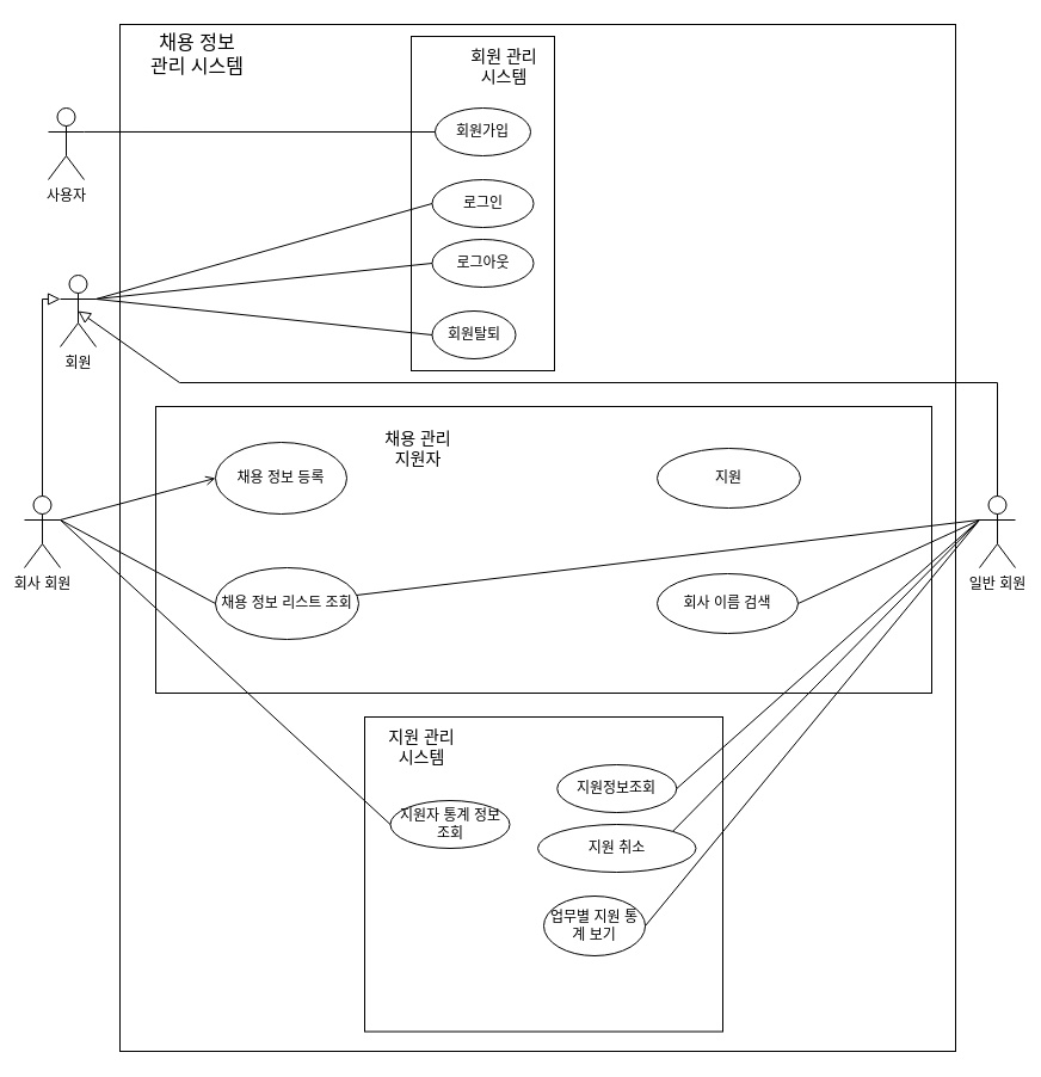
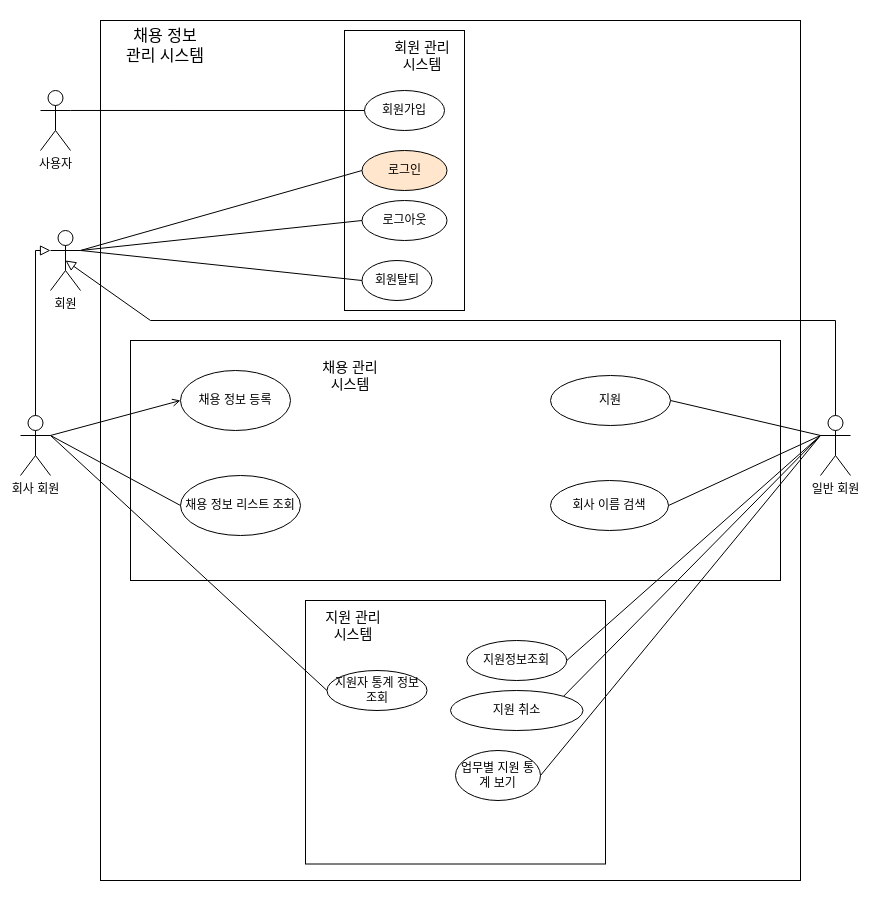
- <mxCell id="30" value="로그인" style="ellipse;whiteSpace=wrap;html=1;" parent="1" vertex="1"><mxGeometry x="361.5" y="150" width="85" height="40" as="geometry" /></mxCell>
+ <mxCell id="30" value="로그인" style="ellipse;whiteSpace=wrap;html=1;fillColor=#ffe6cc;" parent="1" vertex="1"><mxGeometry x="361.5" y="150" width="85" height="40" as="geometry" /></mxCell>
- <mxCell id="36" value="&lt;font style=&quot;font-size: 14px;&quot;&gt;채용 관리 &lt;br&gt;지원자&lt;/font&gt;" style="text;html=1;strokeColor=none;fillColor=none;align=center;verticalAlign=middle;whiteSpace=wrap;rounded=0;" parent="1" vertex="1"><mxGeometry x="300" y="360" width="100" height="30" as="geometry" /></mxCell>
+ <mxCell id="36" value="&lt;font style=&quot;font-size: 14px;&quot;&gt;채용 관리 &lt;br&gt;시스템&lt;/font&gt;" style="text;html=1;strokeColor=none;fillColor=none;align=center;verticalAlign=middle;whiteSpace=wrap;rounded=0;" parent="1" vertex="1"><mxGeometry x="300" y="360" width="100" height="30" as="geometry" /></mxCell>
- <mxCell id="18" value="" style="endArrow=none;html=1;rounded=0;exitX=0;exitY=0.333;exitDx=0;exitDy=0;exitPerimeter=0;" parent="1" source="14" target="12" edge="1"><mxGeometry width="50" height="50" relative="1" as="geometry"><mxPoint x="415" y="980" as="sourcePoint" /><mxPoint x="835" y="970" as="targetPoint" /></mxGeometry></mxCell>
+ <mxCell id="18" value="" style="endArrow=none;html=1;rounded=0;entryX=1;entryY=0.5;entryDx=0;entryDy=0;exitX=0;exitY=0.333;exitDx=0;exitDy=0;exitPerimeter=0;" parent="1" source="14" target="17" edge="1"><mxGeometry width="50" height="50" relative="1" as="geometry"><mxPoint x="415" y="980" as="sourcePoint" /><mxPoint x="835" y="970" as="targetPoint" /></mxGeometry></mxCell>
